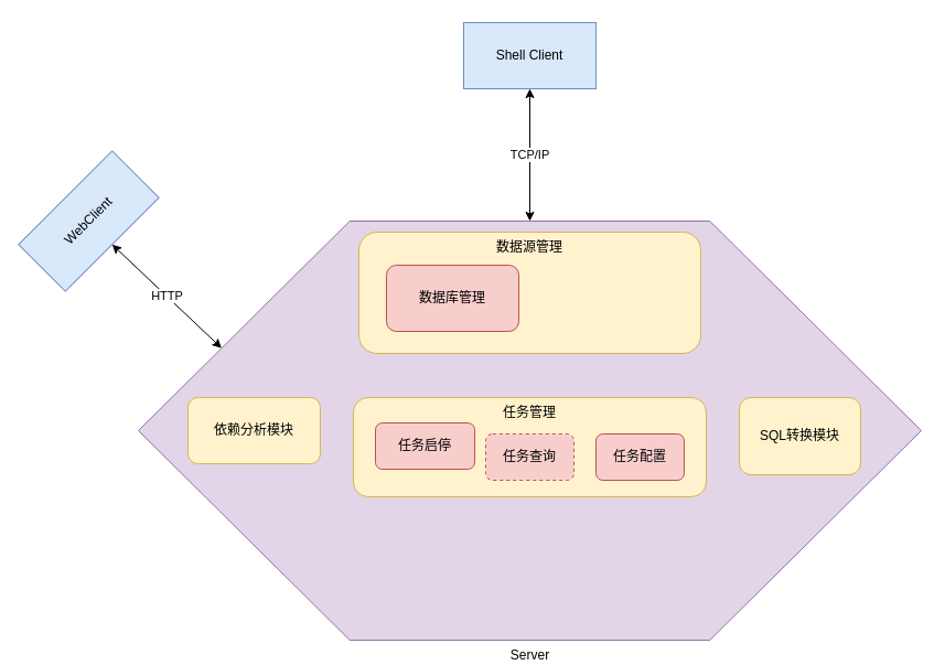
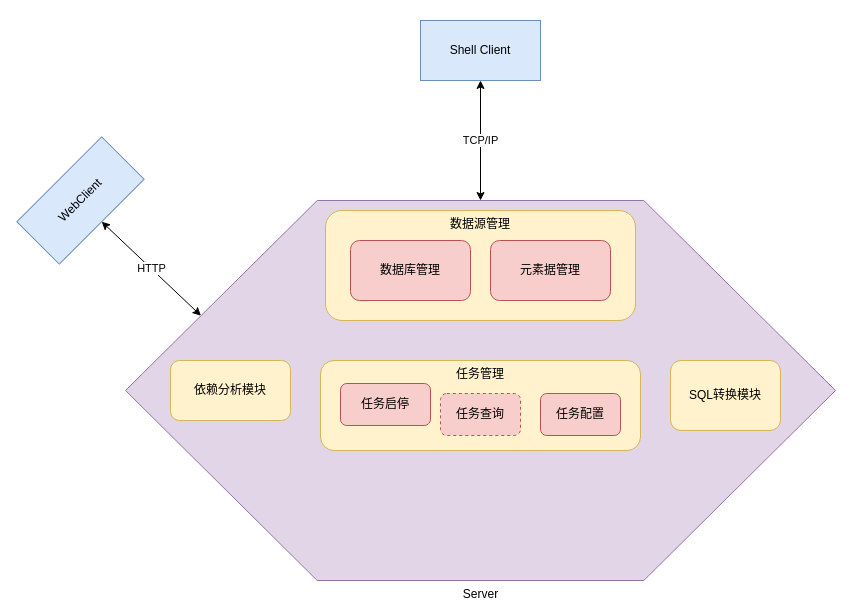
+ <mxCell id="9" value="元素据管理" style="rounded=1;whiteSpace=wrap;html=1;fillColor=#f8cecc;strokeColor=#b85450;" vertex="1" parent="1"><mxGeometry x="490" y="240" width="120" height="60" as="geometry" /></mxCell>
